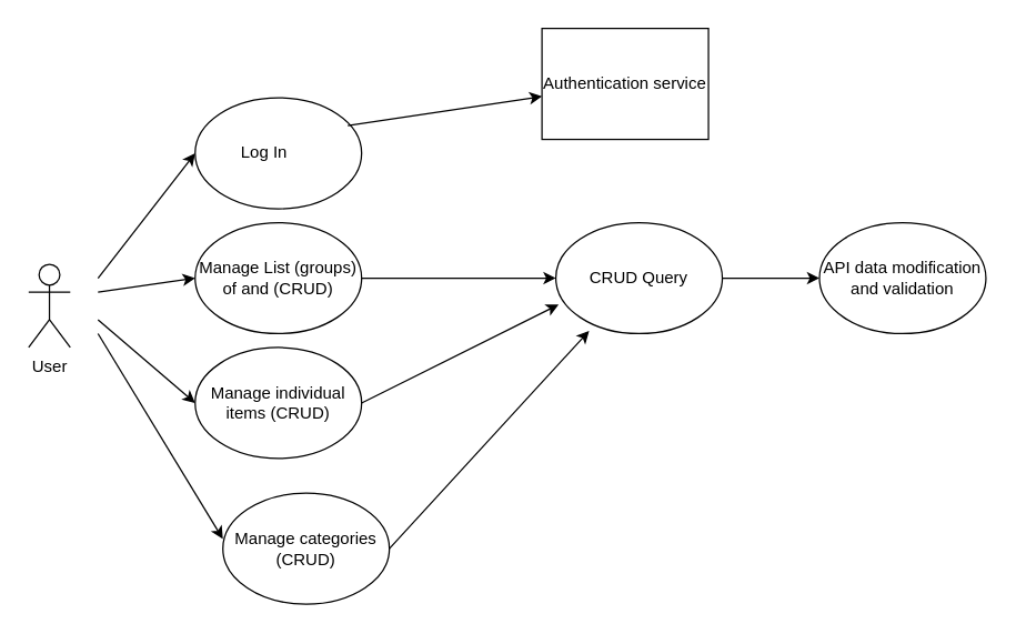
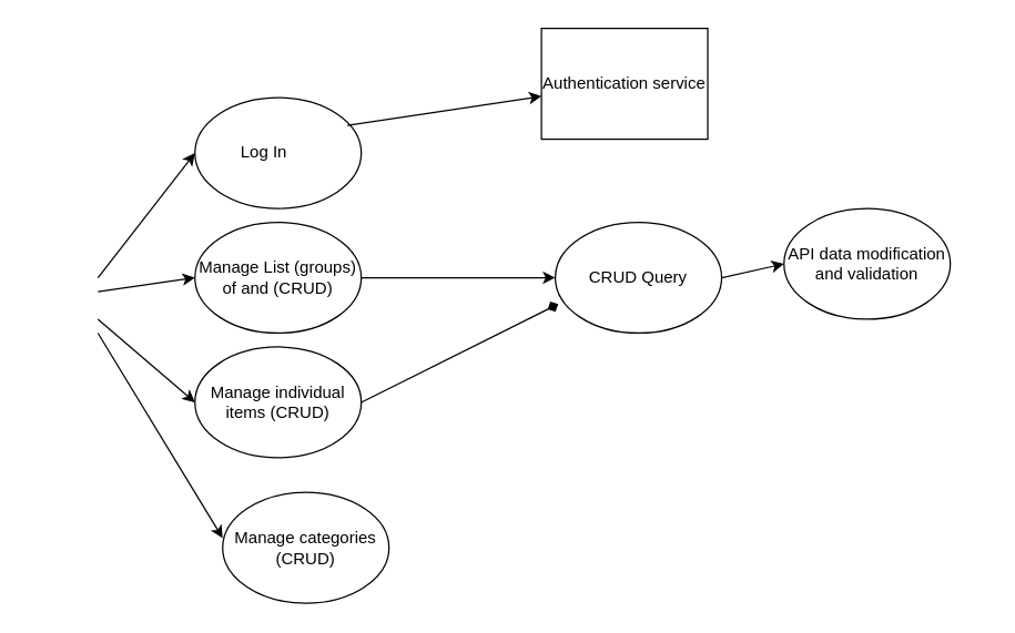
- <mxCell id="13" value="&lt;div&gt;API data modification and validation&lt;br&gt;&lt;/div&gt;" style="ellipse;whiteSpace=wrap;html=1;" vertex="1" parent="1"><mxGeometry x="590" y="160" width="120" height="80" as="geometry" /></mxCell>
+ <mxCell id="13" value="&lt;div&gt;API data modification and validation&lt;br&gt;&lt;/div&gt;" style="ellipse;whiteSpace=wrap;html=1;" vertex="1" parent="1"><mxGeometry x="565" y="150" width="120" height="80" as="geometry" /></mxCell>
- <mxCell id="2" value="User" style="shape=umlActor;verticalLabelPosition=bottom;verticalAlign=top;html=1;outlineConnect=0;" vertex="1" parent="1"><mxGeometry x="20" y="190" width="30" height="60" as="geometry" /></mxCell>
- <mxCell id="18" value="" style="endArrow=classic;html=1;rounded=0;exitX=1;exitY=0.5;exitDx=0;exitDy=0;entryX=0.017;entryY=0.738;entryDx=0;entryDy=0;entryPerimeter=0;" edge="1" parent="1" source="10" target="12"><mxGeometry width="50" height="50" relative="1" as="geometry"><mxPoint x="360" y="380" as="sourcePoint" /><mxPoint x="410" y="330" as="targetPoint" /></mxGeometry></mxCell>
+ <mxCell id="18" value="" style="endArrow=diamond;html=1;rounded=0;exitX=1;exitY=0.5;exitDx=0;exitDy=0;entryX=0.017;entryY=0.738;entryDx=0;entryDy=0;entryPerimeter=0;" edge="1" parent="1" source="10" target="12"><mxGeometry width="50" height="50" relative="1" as="geometry"><mxPoint x="360" y="380" as="sourcePoint" /><mxPoint x="410" y="330" as="targetPoint" /></mxGeometry></mxCell>
- <mxCell id="17" value="" style="endArrow=classic;html=1;rounded=0;exitX=1;exitY=0.5;exitDx=0;exitDy=0;entryX=0.2;entryY=0.975;entryDx=0;entryDy=0;entryPerimeter=0;" edge="1" parent="1" source="15" target="12"><mxGeometry width="50" height="50" relative="1" as="geometry"><mxPoint x="360" y="380" as="sourcePoint" /><mxPoint x="410" y="330" as="targetPoint" /></mxGeometry></mxCell>
